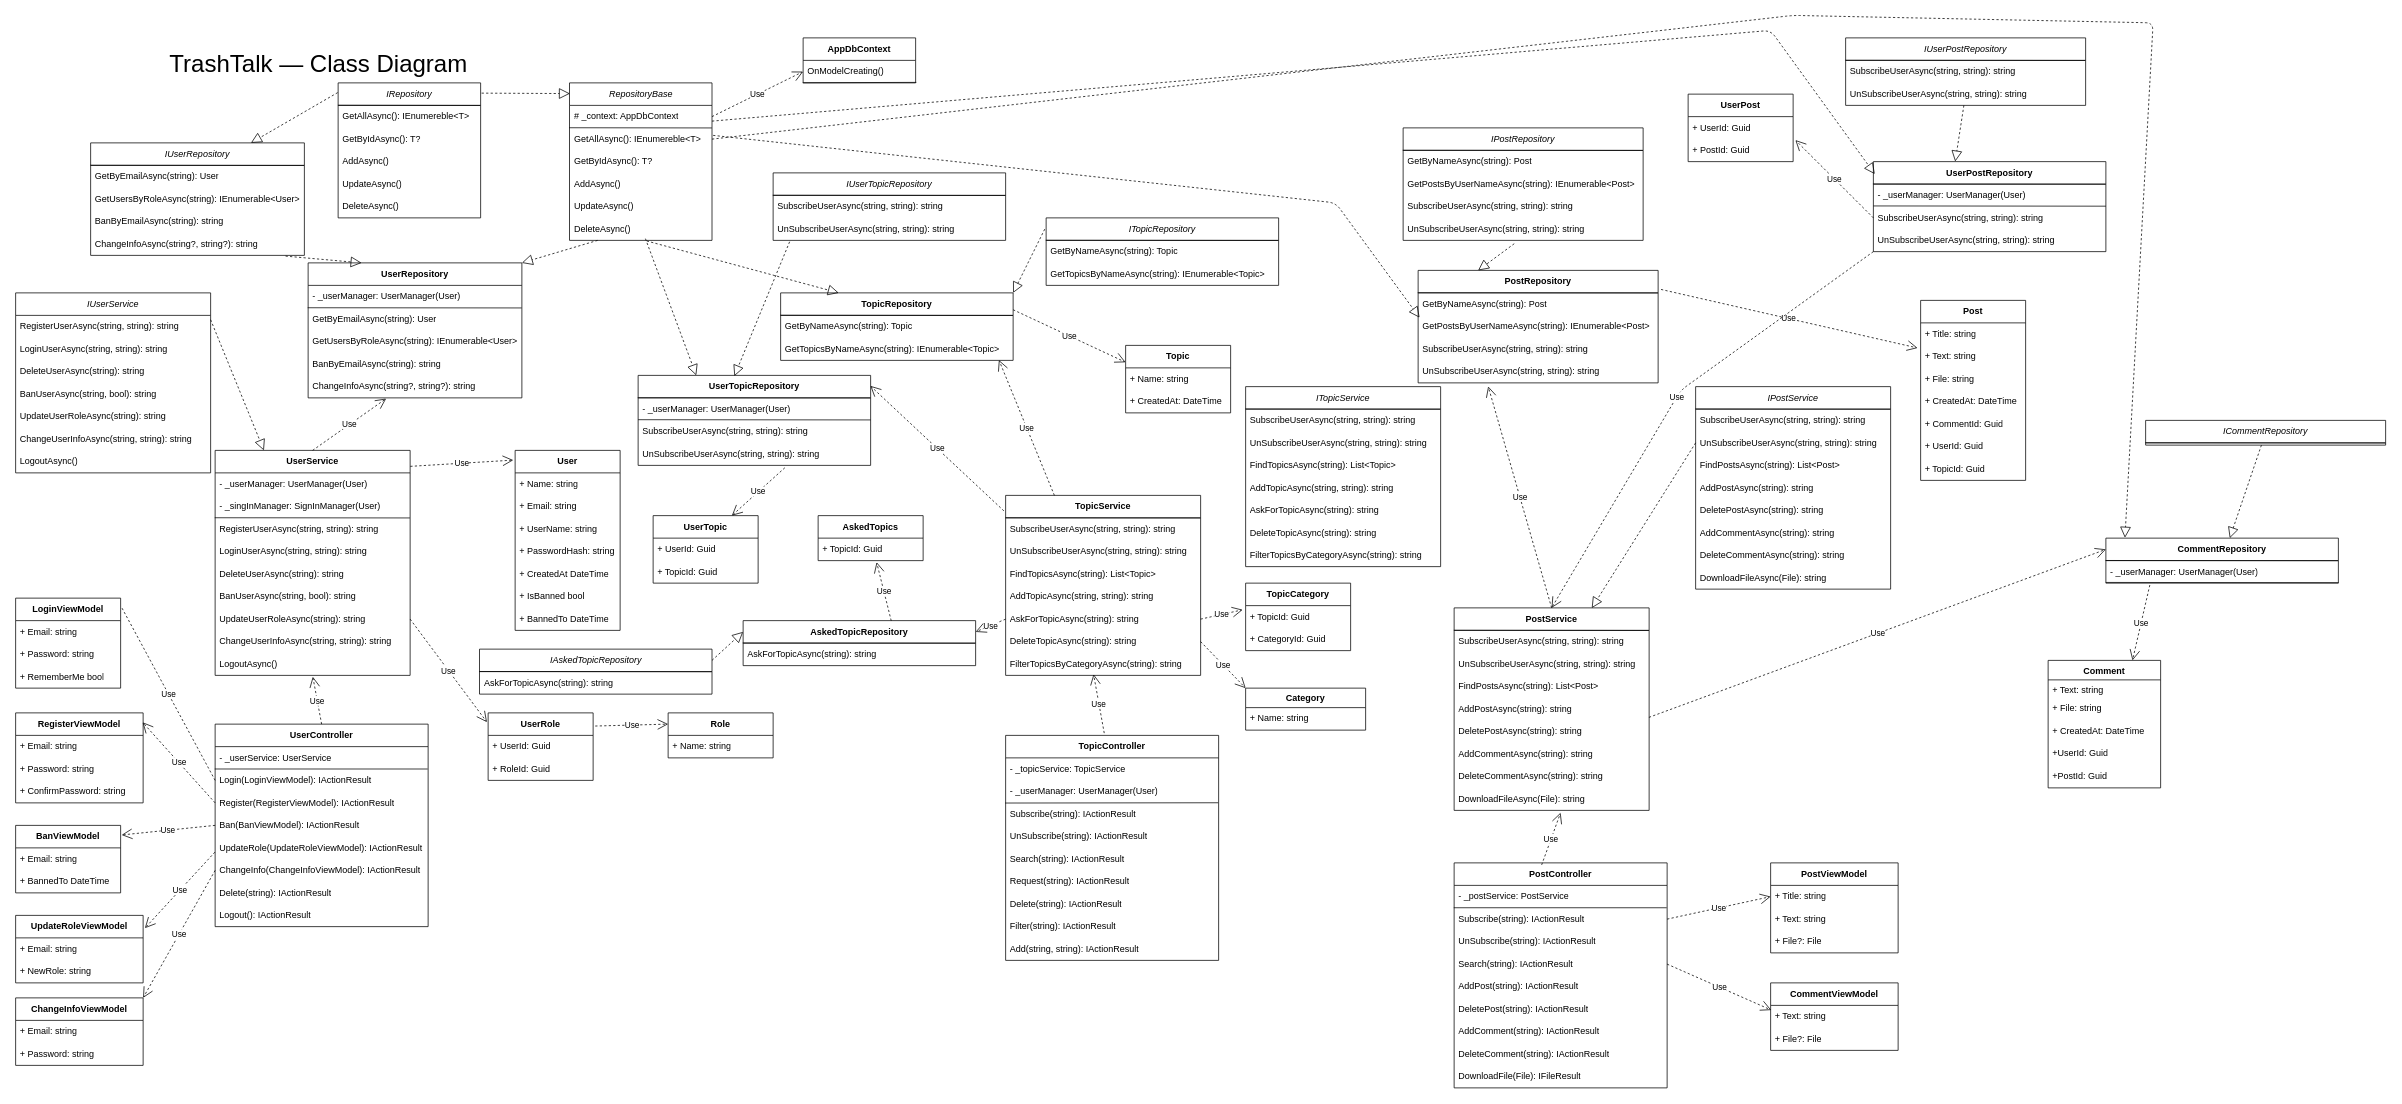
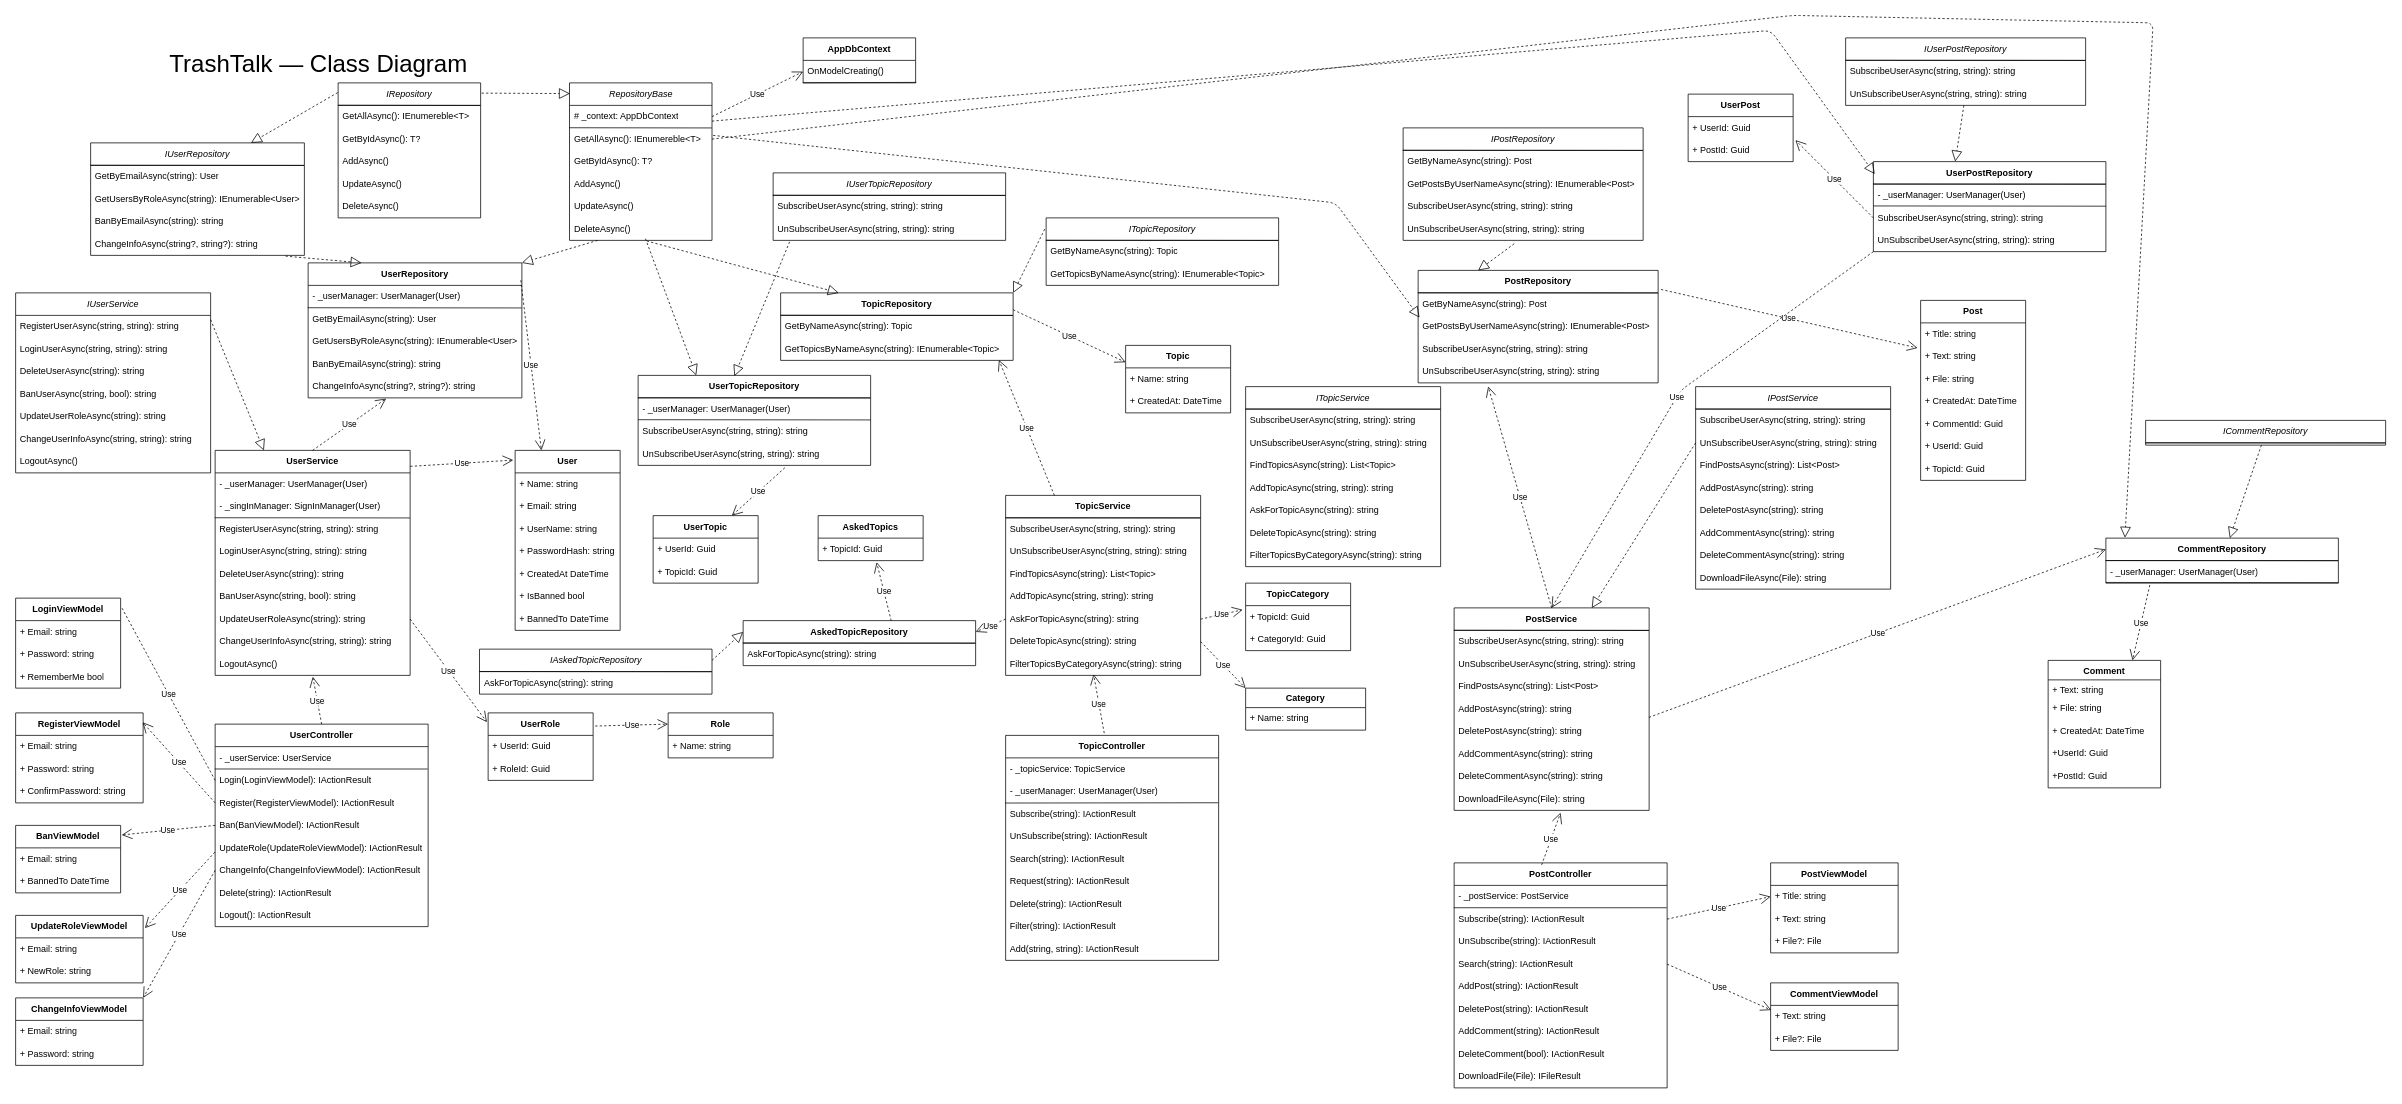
+ <mxCell id="65" value="Use" style="endArrow=open;endSize=12;dashed=1;html=1;entryX=0.25;entryY=0;entryDx=0;entryDy=0;exitX=0.995;exitY=0.129;exitDx=0;exitDy=0;exitPerimeter=0;" parent="1" source="46" target="2" edge="1"><mxGeometry width="160" relative="1" as="geometry"><mxPoint x="597" y="560" as="sourcePoint" /><mxPoint x="596" y="470" as="targetPoint" /></mxGeometry></mxCell>
- <mxCell id="154" value="Use" style="endArrow=open;endSize=12;dashed=1;html=1;entryX=0.999;entryY=0.117;entryDx=0;entryDy=0;exitX=-0.009;exitY=0.086;exitDx=0;exitDy=0;entryPerimeter=0;exitPerimeter=0;" parent="1" source="128" target="142" edge="1"><mxGeometry width="160" relative="1" as="geometry"><mxPoint x="1425" y="707" as="sourcePoint" /><mxPoint x="1341" y="490" as="targetPoint" /></mxGeometry></mxCell>
- <mxCell id="247" value="DeleteComment(string): IActionResult" style="text;strokeColor=none;fillColor=none;align=left;verticalAlign=middle;spacingLeft=4;spacingRight=4;overflow=hidden;points=[[0,0.5],[1,0.5]];portConstraint=eastwest;rotatable=0;whiteSpace=wrap;html=1;rounded=0;" vertex="1" parent="238"><mxGeometry y="240" width="284" height="30" as="geometry" /></mxCell>
+ <mxCell id="247" value="DeleteComment(bool): IActionResult" style="text;strokeColor=none;fillColor=none;align=left;verticalAlign=middle;spacingLeft=4;spacingRight=4;overflow=hidden;points=[[0,0.5],[1,0.5]];portConstraint=eastwest;rotatable=0;whiteSpace=wrap;html=1;rounded=0;" vertex="1" parent="238"><mxGeometry y="240" width="284" height="30" as="geometry" /></mxCell>
